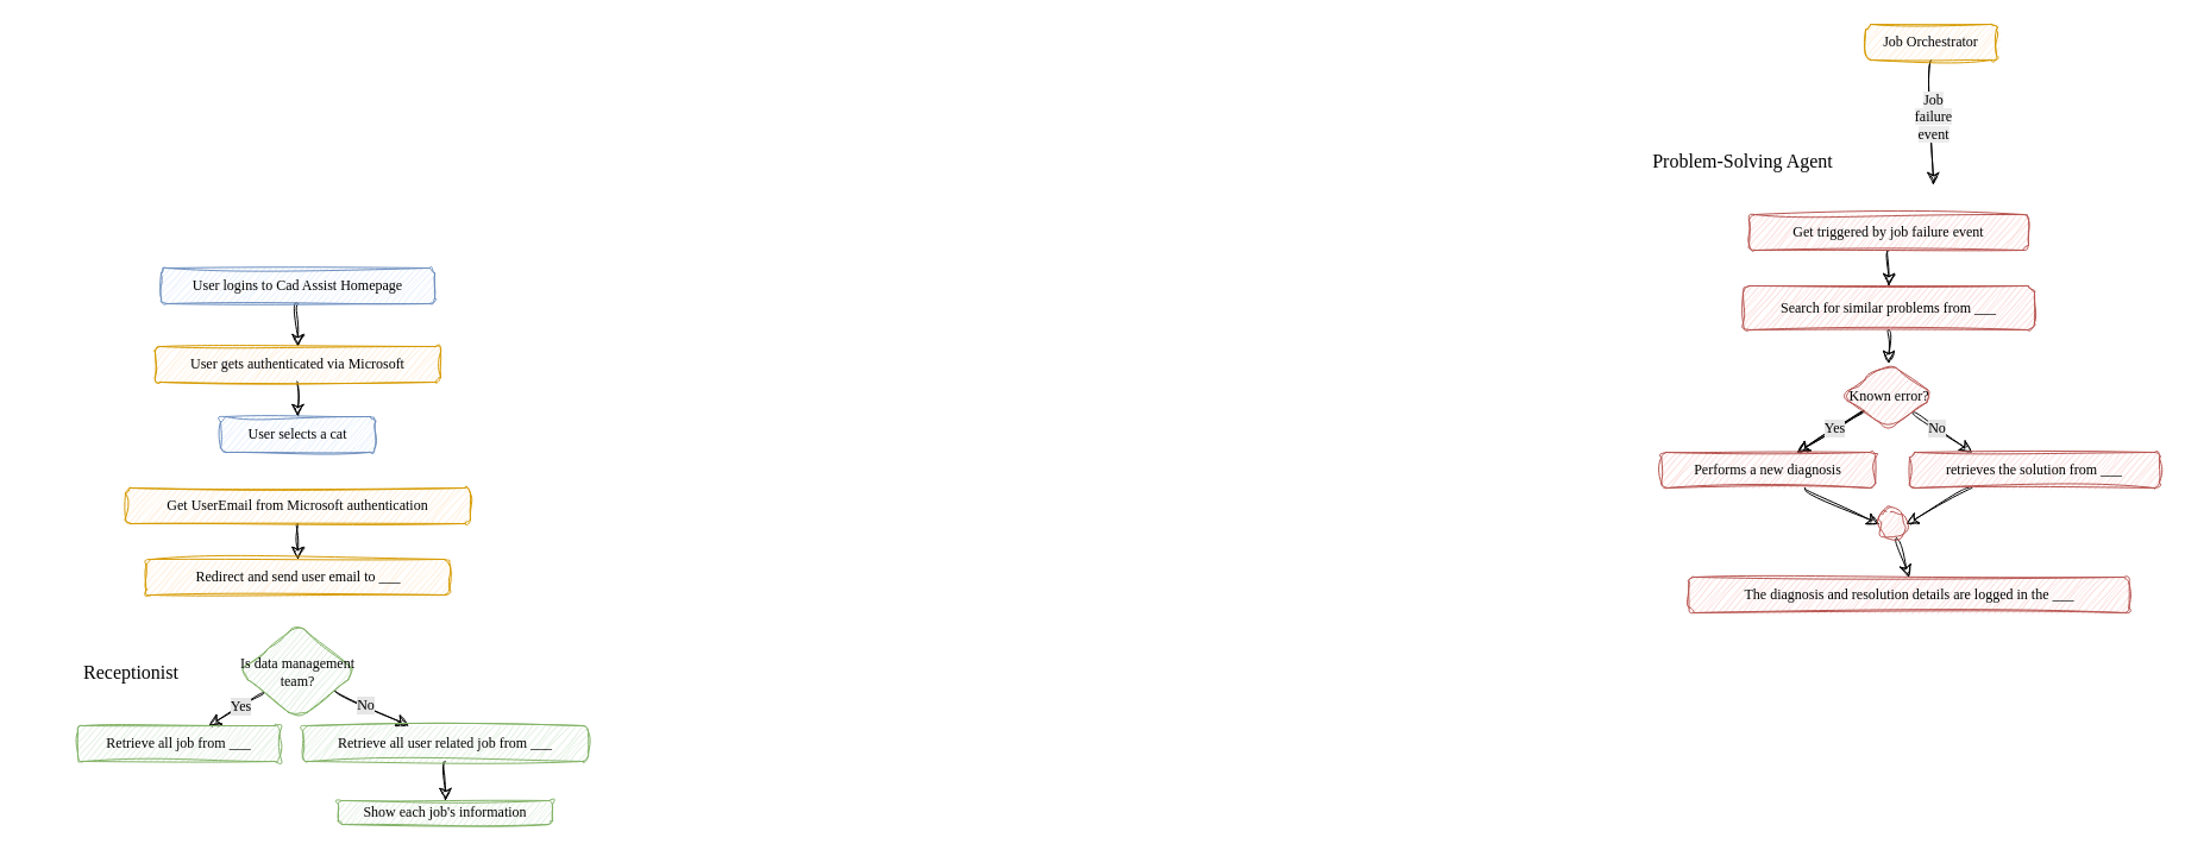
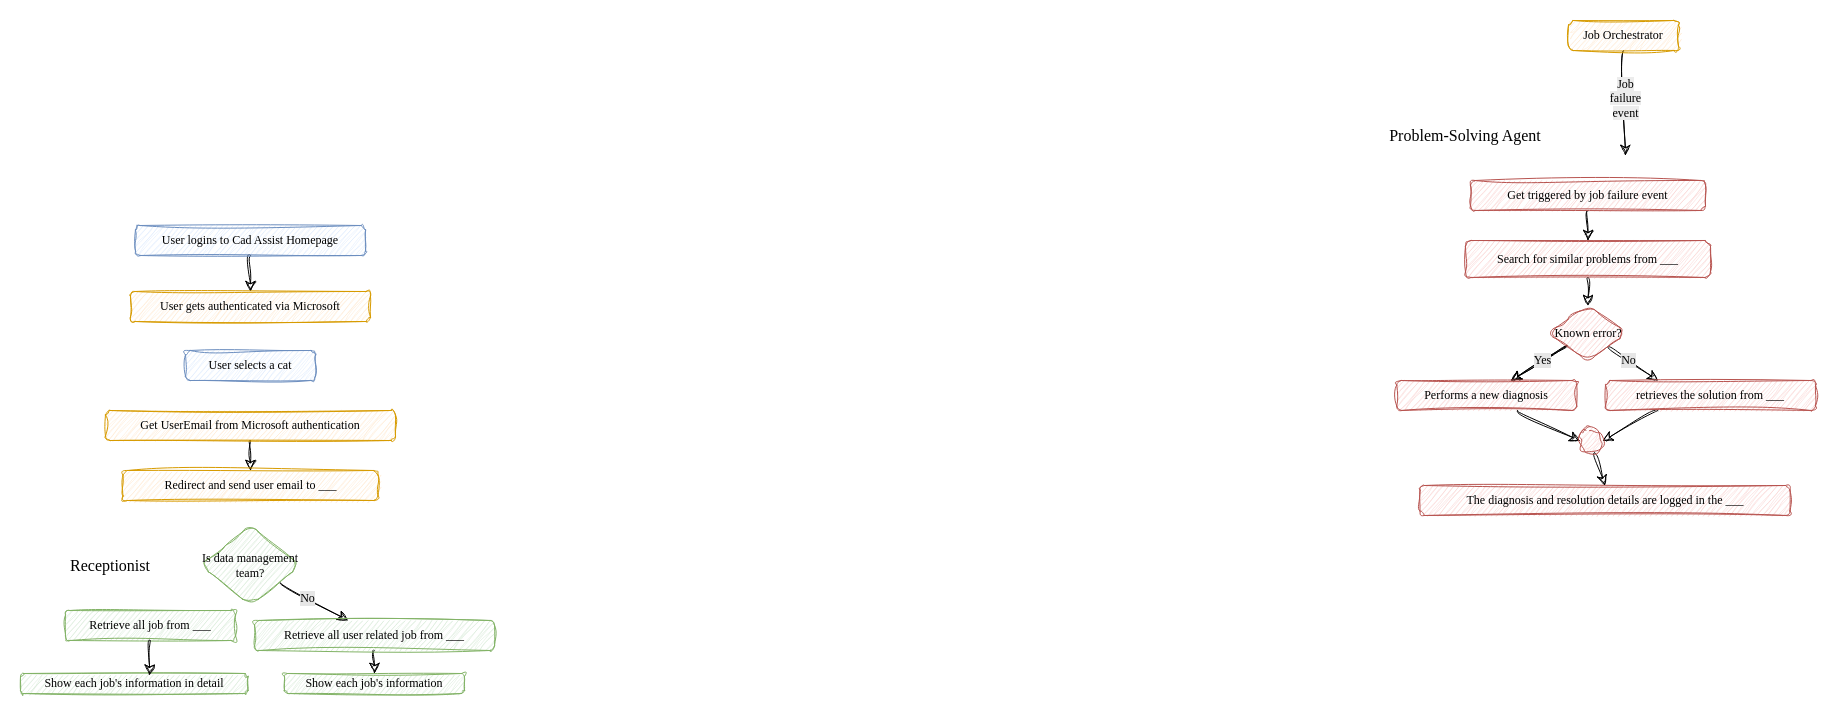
- <mxCell id="4" value="" style="edgeStyle=none;curved=1;rounded=0;sketch=1;hachureGap=4;jiggle=2;curveFitting=1;orthogonalLoop=1;jettySize=auto;html=1;fontFamily=Architects Daughter;fontSource=https%3A%2F%2Ffonts.googleapis.com%2Fcss%3Ffamily%3DArchitects%2BDaughter;fontSize=12;startSize=8;endSize=8;" edge="1" parent="1" source="5" target="6"><mxGeometry relative="1" as="geometry" /></mxCell>
- <mxCell id="32" value="" style="edgeStyle=none;curved=1;rounded=0;sketch=1;hachureGap=4;jiggle=2;curveFitting=1;orthogonalLoop=1;jettySize=auto;html=1;fontFamily=Architects Daughter;fontSource=https%3A%2F%2Ffonts.googleapis.com%2Fcss%3Ffamily%3DArchitects%2BDaughter;fontSize=12;startSize=8;endSize=8;" edge="1" parent="1" source="36" target="37"><mxGeometry relative="1" as="geometry" /></mxCell>
- <mxCell id="33" value="Yes" style="edgeLabel;html=1;align=center;verticalAlign=middle;resizable=0;points=[];fontSize=12;sketch=1;hachureGap=4;jiggle=2;curveFitting=1;fontFamily=Architects Daughter;fontSource=https%3A%2F%2Ffonts.googleapis.com%2Fcss%3Ffamily%3DArchitects%2BDaughter;labelBackgroundColor=#E6E6E6;" vertex="1" connectable="0" parent="32"><mxGeometry x="-0.132" y="-1" relative="1" as="geometry"><mxPoint as="offset" /></mxGeometry></mxCell>
- <mxCell id="39" value="Retrieve all user related job from ___" style="whiteSpace=wrap;html=1;fontFamily=Architects Daughter;fillColor=#d5e8d4;strokeColor=#82b366;rounded=1;sketch=1;hachureGap=4;jiggle=2;curveFitting=1;fontSource=https%3A%2F%2Ffonts.googleapis.com%2Fcss%3Ffamily%3DArchitects%2BDaughter;" vertex="1" parent="1"><mxGeometry x="254" y="610" width="240" height="30" as="geometry" /></mxCell>
+ <mxCell id="39" value="Retrieve all user related job from ___" style="whiteSpace=wrap;html=1;fontFamily=Architects Daughter;fillColor=#d5e8d4;strokeColor=#82b366;rounded=1;sketch=1;hachureGap=4;jiggle=2;curveFitting=1;fontSource=https%3A%2F%2Ffonts.googleapis.com%2Fcss%3Ffamily%3DArchitects%2BDaughter;" vertex="1" parent="1"><mxGeometry x="254" y="620" width="240" height="30" as="geometry" /></mxCell>
+ <mxCell id="42" style="edgeStyle=none;curved=1;rounded=0;sketch=1;hachureGap=4;jiggle=2;curveFitting=1;orthogonalLoop=1;jettySize=auto;html=1;entryX=0.567;entryY=0.086;entryDx=0;entryDy=0;entryPerimeter=0;fontFamily=Architects Daughter;fontSource=https%3A%2F%2Ffonts.googleapis.com%2Fcss%3Ffamily%3DArchitects%2BDaughter;fontSize=12;startSize=8;endSize=8;" edge="1" parent="1" source="37" target="41"><mxGeometry relative="1" as="geometry" /></mxCell>
+ <mxCell id="41" value="Show each job's information in detail" style="whiteSpace=wrap;html=1;fontFamily=Architects Daughter;fillColor=#d5e8d4;strokeColor=#82b366;rounded=1;sketch=1;hachureGap=4;jiggle=2;curveFitting=1;fontSource=https%3A%2F%2Ffonts.googleapis.com%2Fcss%3Ffamily%3DArchitects%2BDaughter;" vertex="1" parent="1"><mxGeometry x="20" y="673" width="227.5" height="20" as="geometry" /></mxCell>
